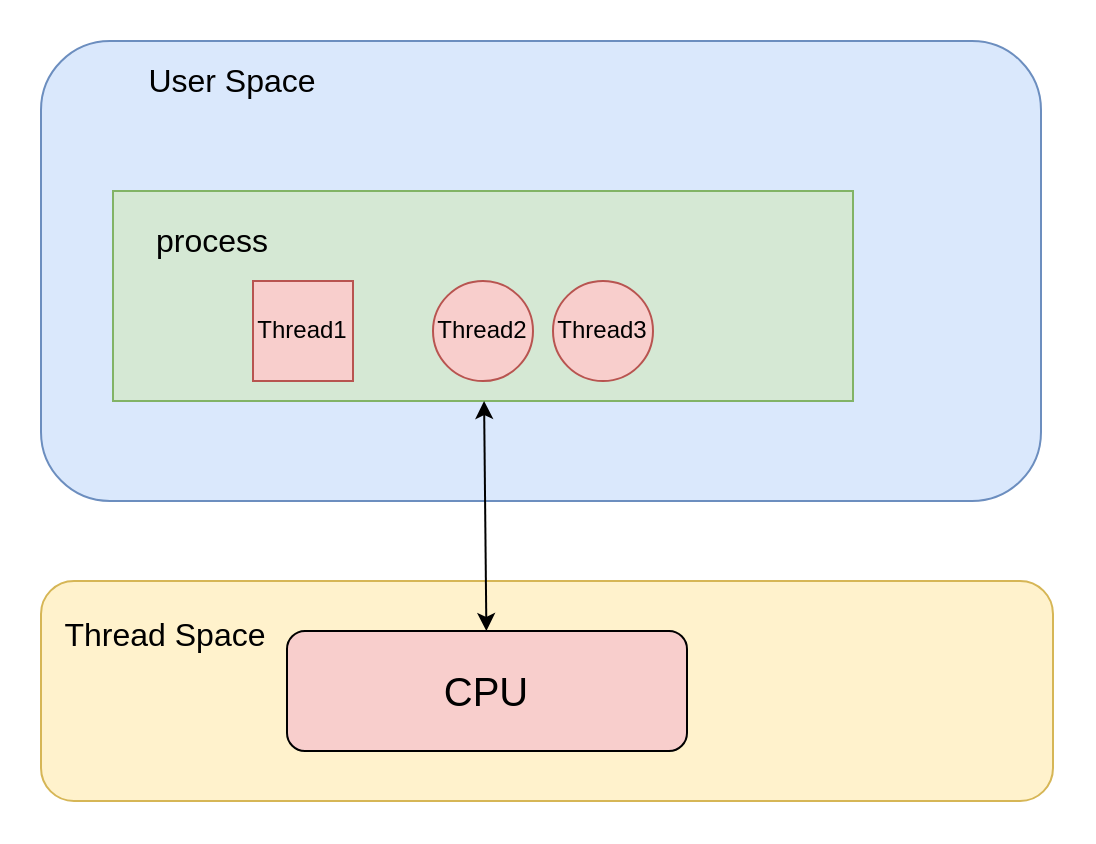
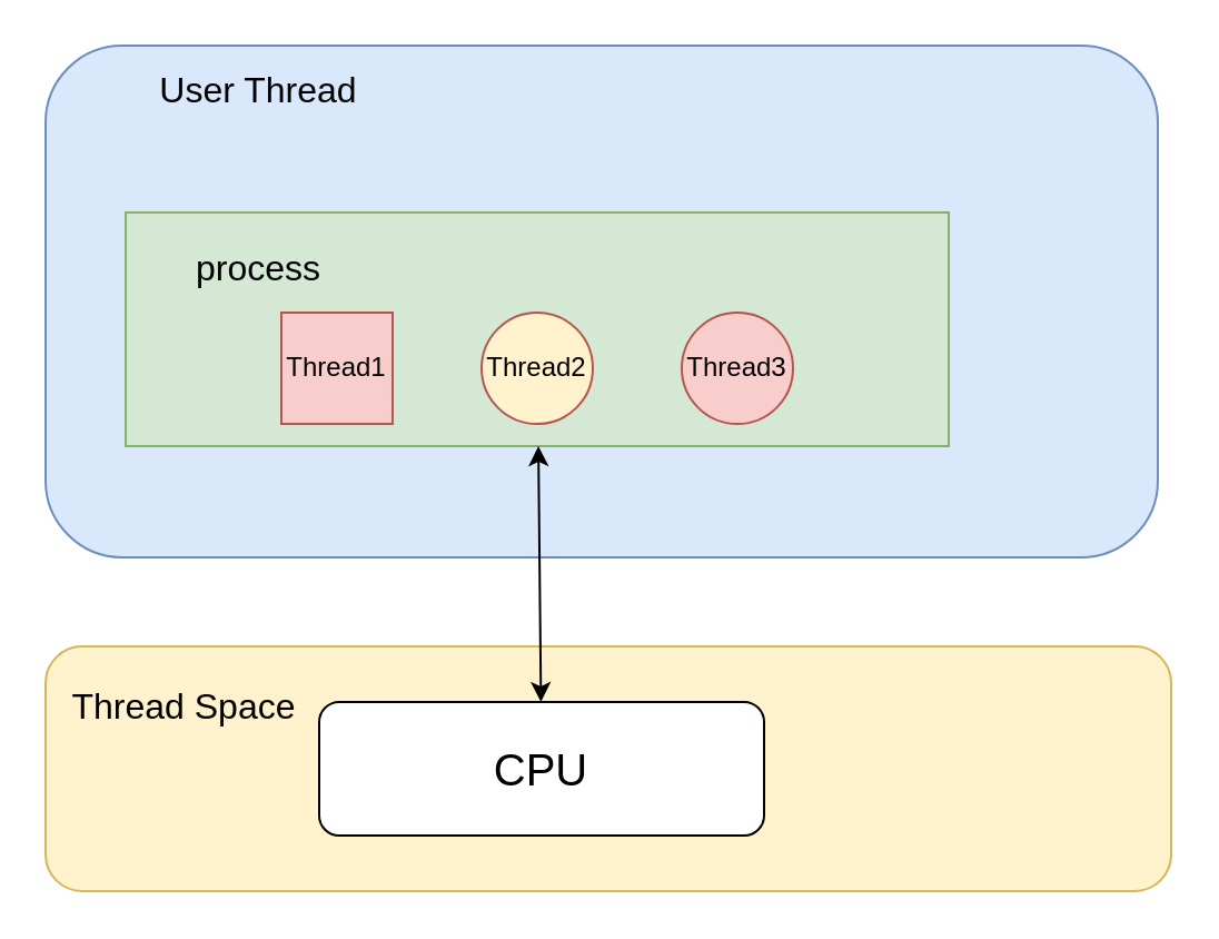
- <mxCell id="4" value="&lt;font style=&quot;font-size: 16px&quot;&gt;User Space&lt;/font&gt;" style="text;html=1;strokeColor=none;fillColor=none;align=center;verticalAlign=middle;whiteSpace=wrap;rounded=0;" vertex="1" parent="1"><mxGeometry x="46" y="30" width="140" height="20" as="geometry" /></mxCell>
+ <mxCell id="4" value="&lt;font style=&quot;font-size: 16px&quot;&gt;User Thread&lt;/font&gt;" style="text;html=1;strokeColor=none;fillColor=none;align=center;verticalAlign=middle;whiteSpace=wrap;rounded=0;" vertex="1" parent="1"><mxGeometry x="46" y="30" width="140" height="20" as="geometry" /></mxCell>
- <mxCell id="7" value="&lt;font style=&quot;font-size: 16px&quot;&gt;process&lt;/font&gt;" style="text;html=1;strokeColor=none;fillColor=none;align=center;verticalAlign=middle;whiteSpace=wrap;rounded=0;" vertex="1" parent="1"><mxGeometry x="66" y="110" width="80" height="20" as="geometry" /></mxCell>
+ <mxCell id="7" value="&lt;font style=&quot;font-size: 16px&quot;&gt;process&lt;/font&gt;" style="text;html=1;strokeColor=none;fillColor=none;align=center;verticalAlign=middle;whiteSpace=wrap;rounded=0;" vertex="1" parent="1"><mxGeometry x="76" y="110" width="80" height="20" as="geometry" /></mxCell>
- <mxCell id="9" value="Thread2" style="ellipse;whiteSpace=wrap;html=1;aspect=fixed;fillColor=#f8cecc;strokeColor=#b85450;" vertex="1" parent="1"><mxGeometry x="216" y="140" width="50" height="50" as="geometry" /></mxCell>
+ <mxCell id="9" value="Thread2" style="ellipse;whiteSpace=wrap;html=1;aspect=fixed;fillColor=#fff2cc;strokeColor=#b85450;" vertex="1" parent="1"><mxGeometry x="216" y="140" width="50" height="50" as="geometry" /></mxCell>
- <mxCell id="10" value="Thread3" style="ellipse;whiteSpace=wrap;html=1;aspect=fixed;fillColor=#f8cecc;strokeColor=#b85450;" vertex="1" parent="1"><mxGeometry x="276" y="140" width="50" height="50" as="geometry" /></mxCell>
+ <mxCell id="10" value="Thread3" style="ellipse;whiteSpace=wrap;html=1;aspect=fixed;fillColor=#f8cecc;strokeColor=#b85450;" vertex="1" parent="1"><mxGeometry x="306" y="140" width="50" height="50" as="geometry" /></mxCell>
- <mxCell id="11" value="&lt;font style=&quot;font-size: 20px&quot;&gt;CPU&lt;/font&gt;" style="rounded=1;whiteSpace=wrap;html=1;fillColor=#f8cecc;" vertex="1" parent="1"><mxGeometry x="143" y="315" width="200" height="60" as="geometry" /></mxCell>
+ <mxCell id="11" value="&lt;font style=&quot;font-size: 20px&quot;&gt;CPU&lt;/font&gt;" style="rounded=1;whiteSpace=wrap;html=1;" vertex="1" parent="1"><mxGeometry x="143" y="315" width="200" height="60" as="geometry" /></mxCell>
